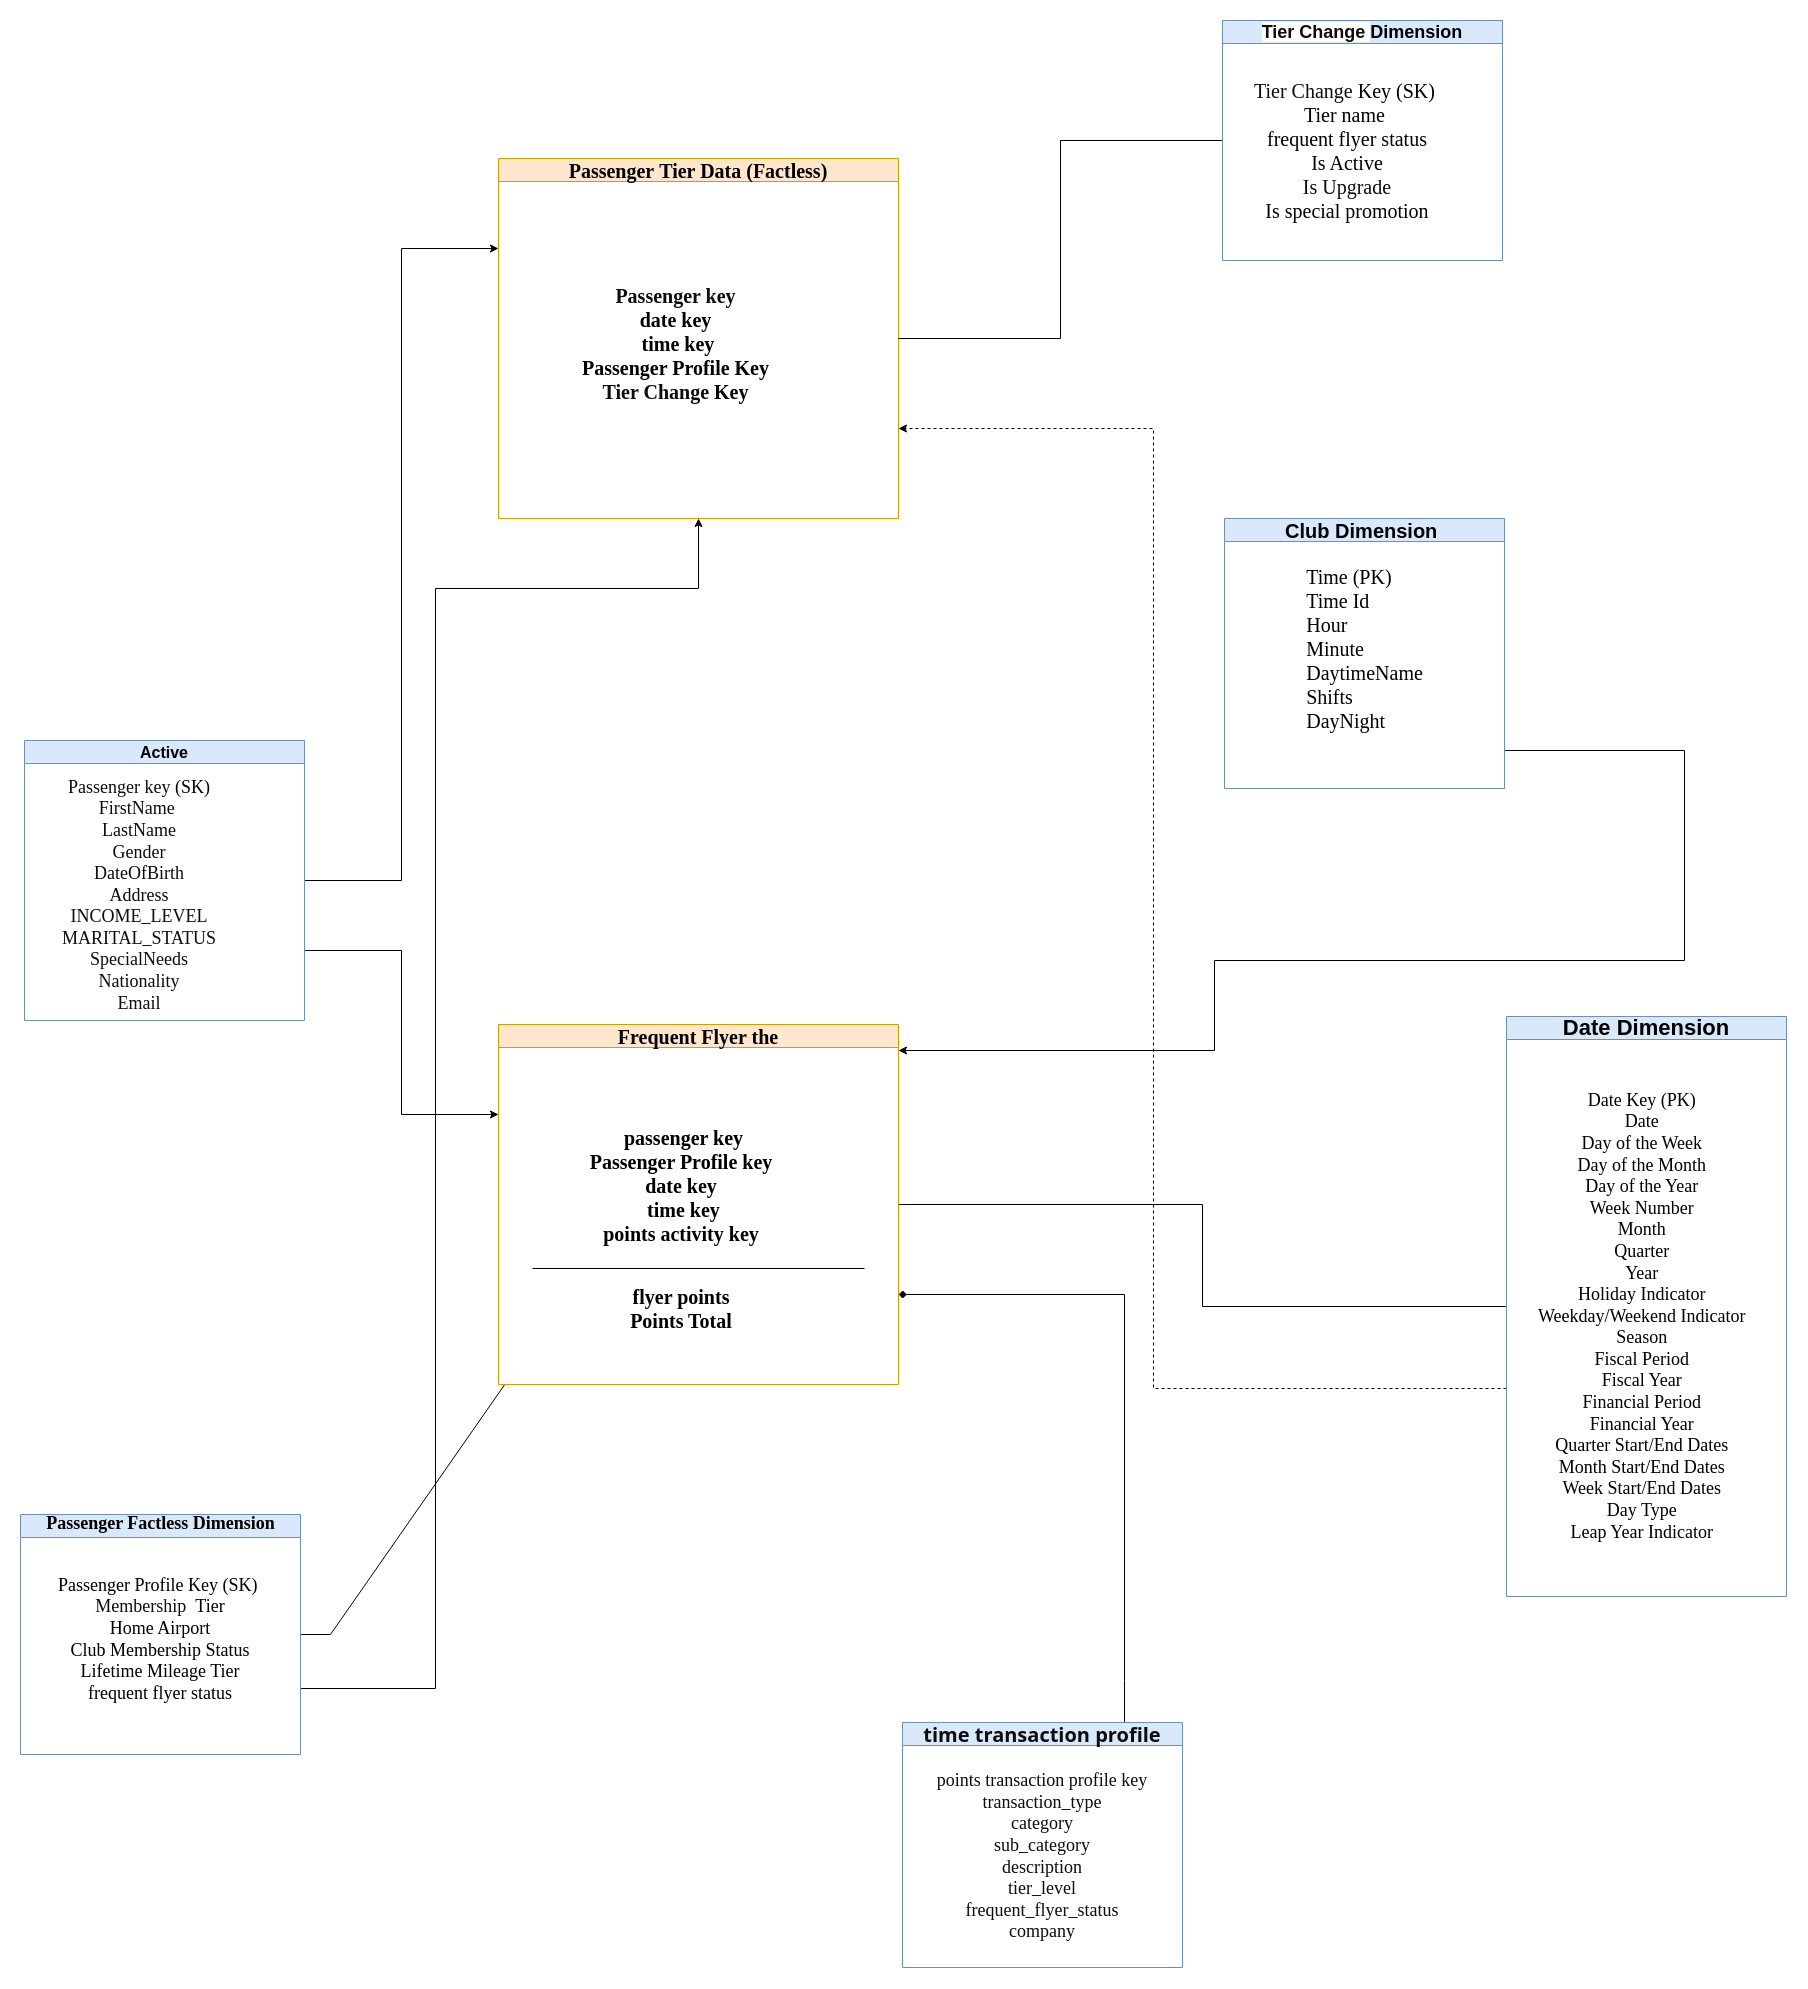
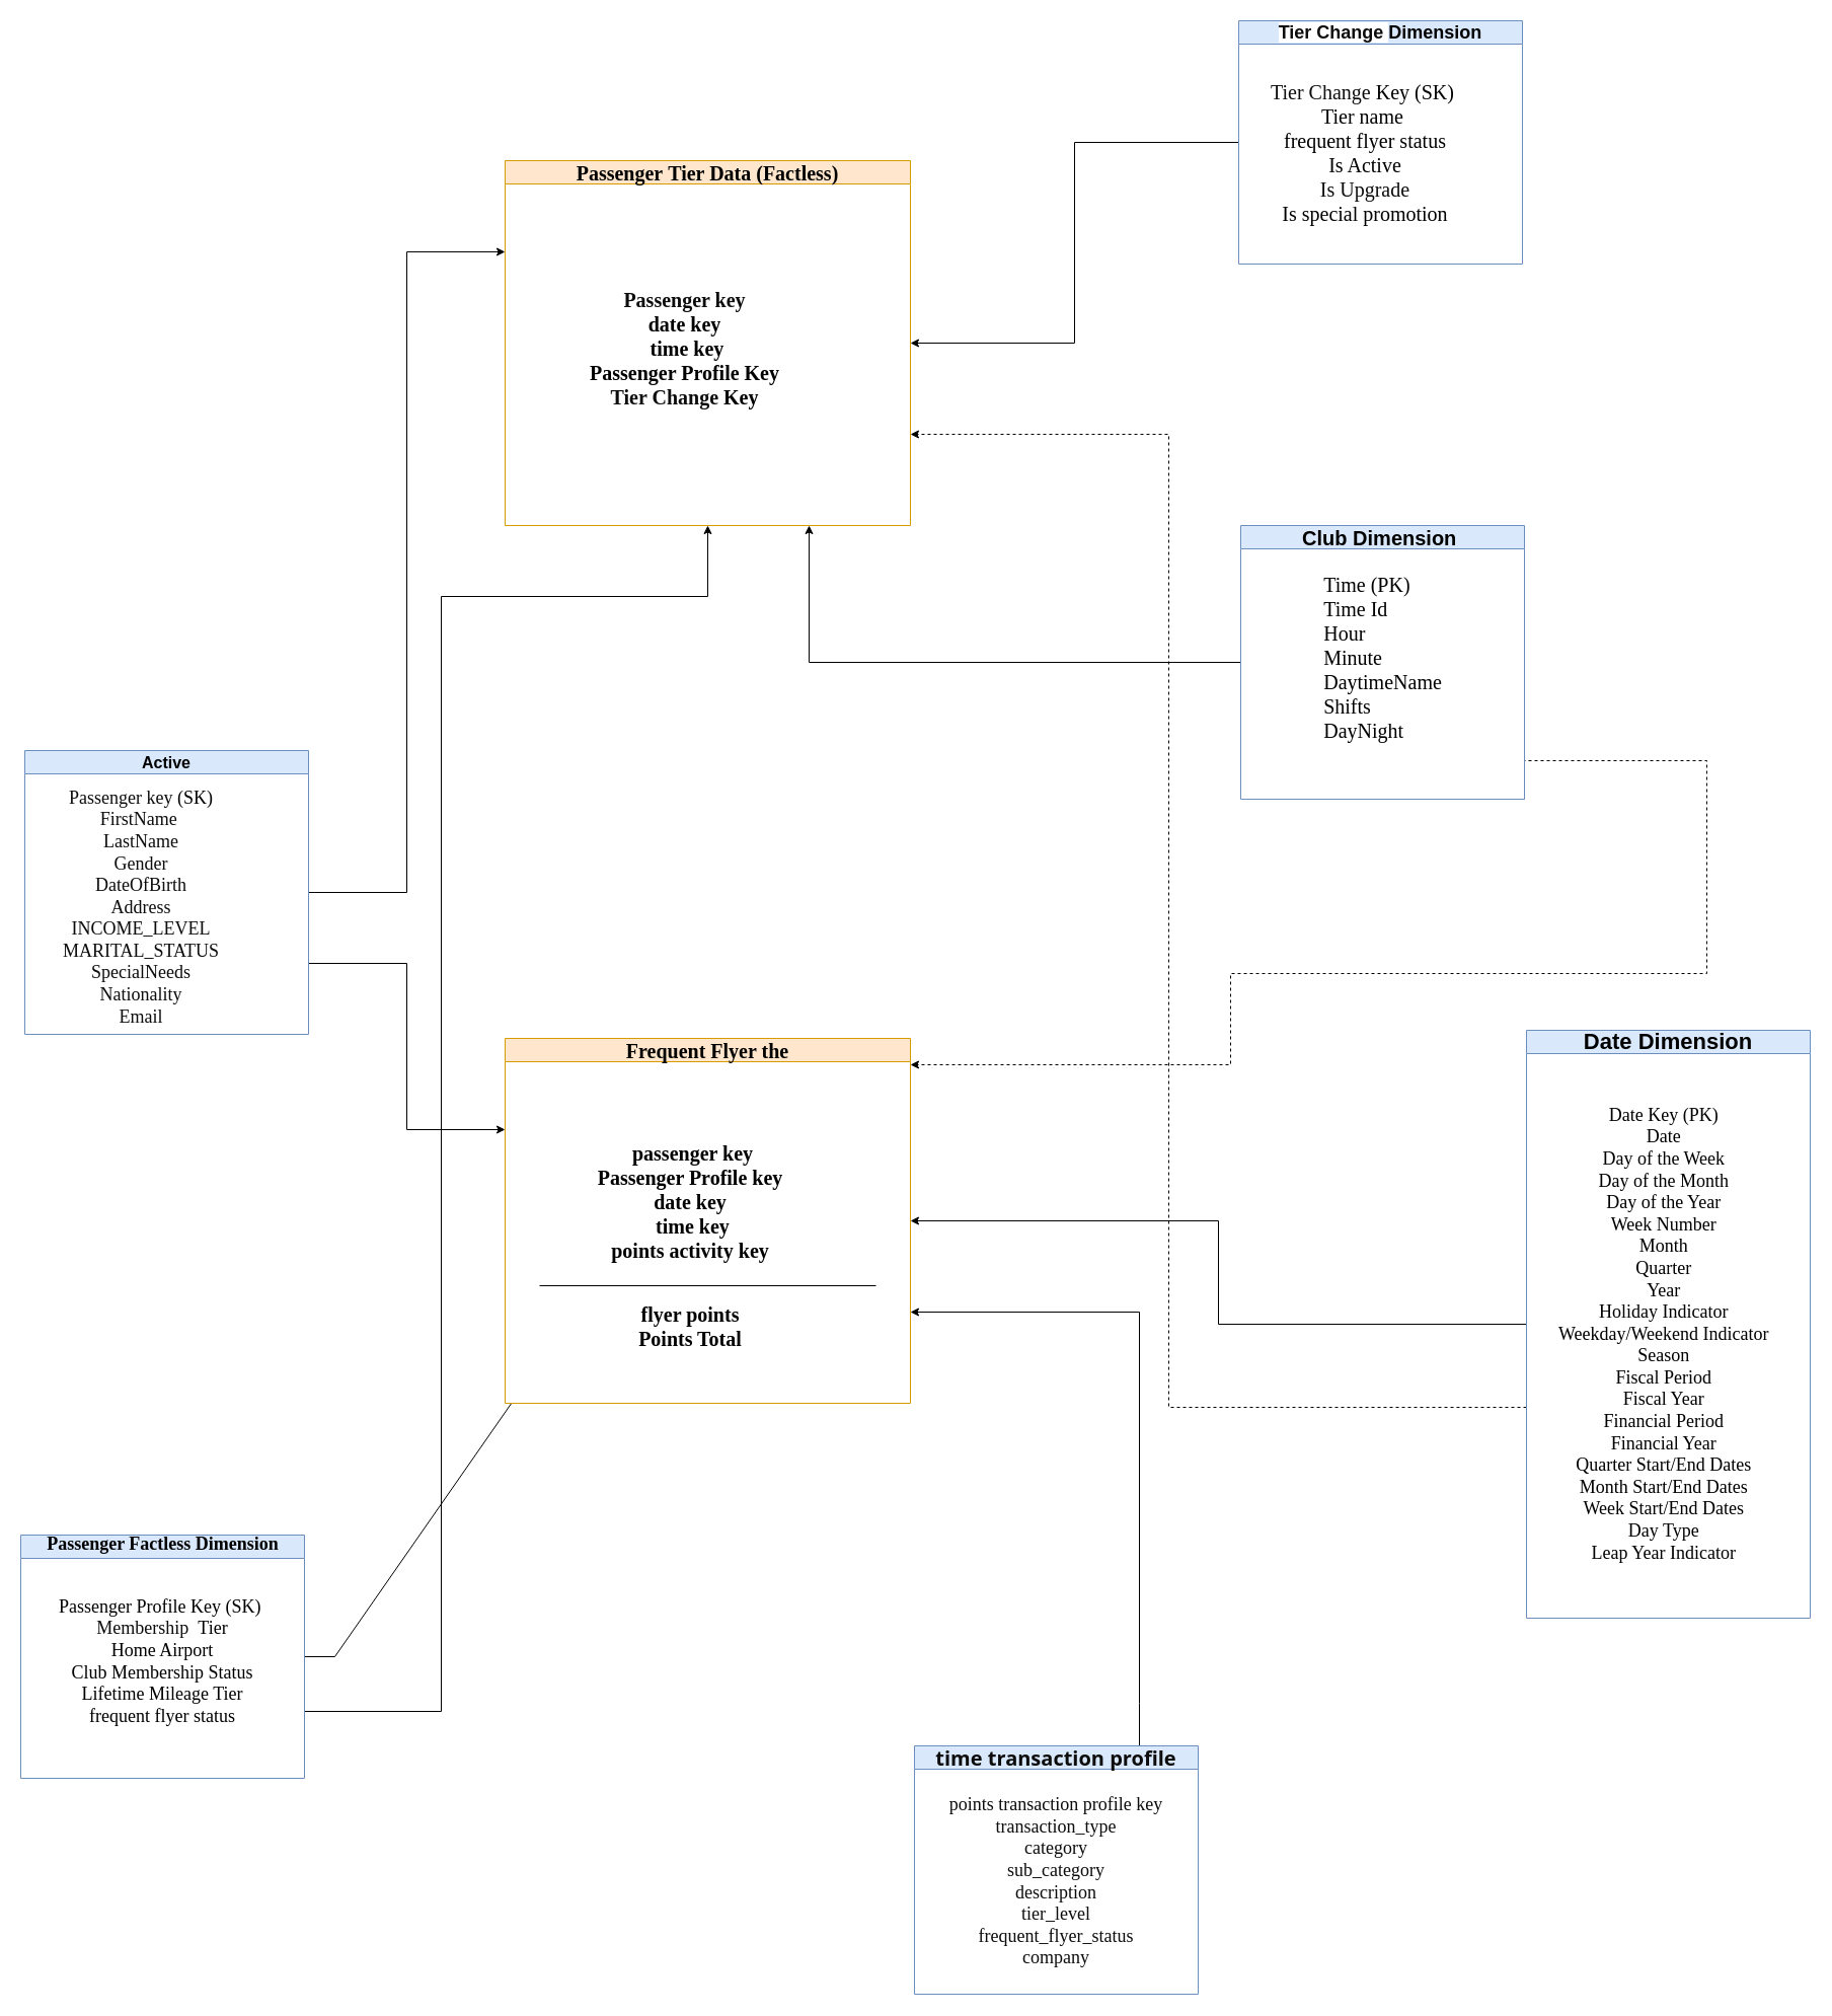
- <mxCell id="26" style="edgeStyle=orthogonalEdgeStyle;rounded=0;orthogonalLoop=1;jettySize=auto;html=1;entryX=1;entryY=0.5;entryDx=0;entryDy=0;endArrow=none;" edge="1" parent="1" source="27" target="24"><mxGeometry relative="1" as="geometry" /></mxCell>
+ <mxCell id="26" style="edgeStyle=orthogonalEdgeStyle;rounded=0;orthogonalLoop=1;jettySize=auto;html=1;entryX=1;entryY=0.5;entryDx=0;entryDy=0;" edge="1" parent="1" source="27" target="24"><mxGeometry relative="1" as="geometry" /></mxCell>
+ <mxCell id="7" style="edgeStyle=orthogonalEdgeStyle;rounded=0;orthogonalLoop=1;jettySize=auto;html=1;entryX=0.75;entryY=1;entryDx=0;entryDy=0;" edge="1" parent="1" source="8" target="24"><mxGeometry relative="1" as="geometry" /></mxCell>
- <mxCell id="6" style="edgeStyle=orthogonalEdgeStyle;rounded=0;orthogonalLoop=1;jettySize=auto;html=1;exitX=1;exitY=1;exitDx=0;exitDy=0;" edge="1" parent="1" source="8" target="21"><mxGeometry relative="1" as="geometry"><Array as="points"><mxPoint x="1684" y="750" /><mxPoint x="1684" y="960" /><mxPoint x="1214" y="960" /><mxPoint x="1214" y="1050" /><mxPoint x="784" y="1050" /></Array></mxGeometry></mxCell>
+ <mxCell id="6" style="edgeStyle=orthogonalEdgeStyle;rounded=0;orthogonalLoop=1;jettySize=auto;html=1;exitX=1;exitY=1;exitDx=0;exitDy=0;dashed=1;" edge="1" parent="1" source="8" target="21"><mxGeometry relative="1" as="geometry"><Array as="points"><mxPoint x="1684" y="750" /><mxPoint x="1684" y="960" /><mxPoint x="1214" y="960" /><mxPoint x="1214" y="1050" /><mxPoint x="784" y="1050" /></Array></mxGeometry></mxCell>
- <mxCell id="17" style="edgeStyle=orthogonalEdgeStyle;rounded=0;orthogonalLoop=1;jettySize=auto;html=1;entryX=1;entryY=0.5;entryDx=0;entryDy=0;endArrow=none;" edge="1" parent="1" source="19" target="21"><mxGeometry relative="1" as="geometry" /></mxCell>
+ <mxCell id="17" style="edgeStyle=orthogonalEdgeStyle;rounded=0;orthogonalLoop=1;jettySize=auto;html=1;entryX=1;entryY=0.5;entryDx=0;entryDy=0;" edge="1" parent="1" source="19" target="21"><mxGeometry relative="1" as="geometry" /></mxCell>
- <mxCell id="14" style="edgeStyle=orthogonalEdgeStyle;rounded=0;orthogonalLoop=1;jettySize=auto;html=1;entryX=1;entryY=0.75;entryDx=0;entryDy=0;endArrow=diamond;" edge="1" parent="1" source="15" target="21"><mxGeometry relative="1" as="geometry"><mxPoint x="814" y="1650" as="targetPoint" /><Array as="points"><mxPoint x="1124" y="1680" /><mxPoint x="1124" y="1410" /></Array></mxGeometry></mxCell>
+ <mxCell id="14" style="edgeStyle=orthogonalEdgeStyle;rounded=0;orthogonalLoop=1;jettySize=auto;html=1;entryX=1;entryY=0.75;entryDx=0;entryDy=0;" edge="1" parent="1" source="15" target="21"><mxGeometry relative="1" as="geometry"><mxPoint x="814" y="1650" as="targetPoint" /><Array as="points"><mxPoint x="1124" y="1680" /><mxPoint x="1124" y="1410" /></Array></mxGeometry></mxCell>
